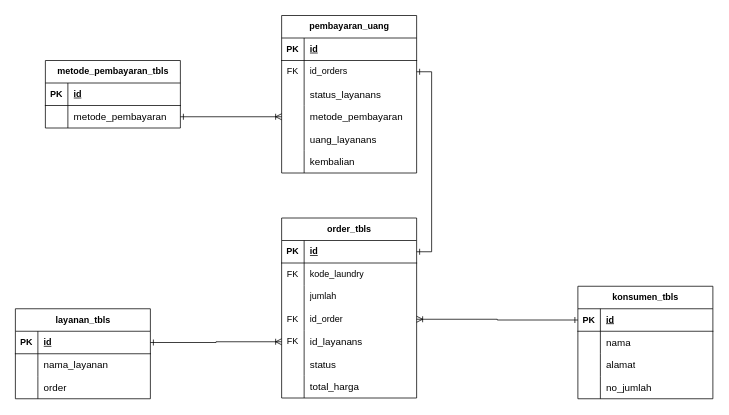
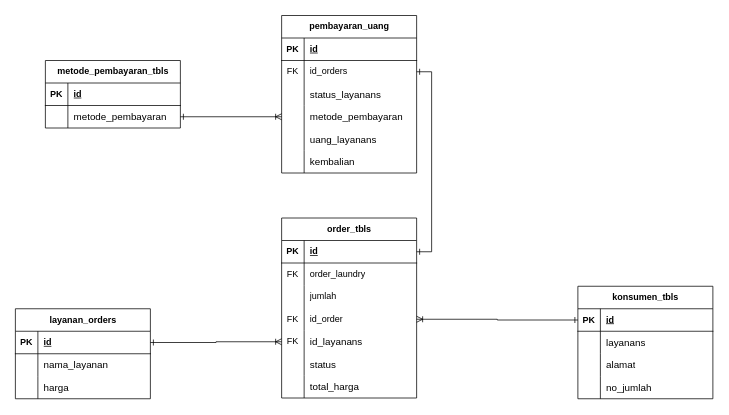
- <mxCell id="8" value="kode_laundry" style="shape=partialRectangle;connectable=0;fillColor=none;top=0;left=0;bottom=0;right=0;align=left;spacingLeft=6;overflow=hidden;whiteSpace=wrap;html=1;" parent="6" vertex="1"><mxGeometry x="30" width="150" height="30" as="geometry"><mxRectangle width="150" height="30" as="alternateBounds" /></mxGeometry></mxCell>
+ <mxCell id="8" value="order_laundry" style="shape=partialRectangle;connectable=0;fillColor=none;top=0;left=0;bottom=0;right=0;align=left;spacingLeft=6;overflow=hidden;whiteSpace=wrap;html=1;" parent="6" vertex="1"><mxGeometry x="30" width="150" height="30" as="geometry"><mxRectangle width="150" height="30" as="alternateBounds" /></mxGeometry></mxCell>
- <mxCell id="37" value="layanan_tbls" style="shape=table;startSize=30;container=1;collapsible=1;childLayout=tableLayout;fixedRows=1;rowLines=0;fontStyle=1;align=center;resizeLast=1;html=1;" parent="1" vertex="1"><mxGeometry x="20" y="411" width="180" height="120" as="geometry" /></mxCell>
+ <mxCell id="37" value="layanan_orders" style="shape=table;startSize=30;container=1;collapsible=1;childLayout=tableLayout;fixedRows=1;rowLines=0;fontStyle=1;align=center;resizeLast=1;html=1;" parent="1" vertex="1"><mxGeometry x="20" y="411" width="180" height="120" as="geometry" /></mxCell>
- <mxCell id="30" value="&lt;span style=&quot;font-family: sans-serif; font-size: 13.12px; text-wrap: nowrap; background-color: rgb(255, 255, 255);&quot;&gt;nama&lt;/span&gt;" style="shape=partialRectangle;connectable=0;fillColor=none;top=0;left=0;bottom=0;right=0;align=left;spacingLeft=6;overflow=hidden;whiteSpace=wrap;html=1;fontStyle=0" parent="28" vertex="1"><mxGeometry x="30" width="150" height="30" as="geometry"><mxRectangle width="150" height="30" as="alternateBounds" /></mxGeometry></mxCell>
+ <mxCell id="30" value="&lt;span style=&quot;font-family: sans-serif; font-size: 13.12px; text-wrap: nowrap; background-color: rgb(255, 255, 255);&quot;&gt;layanans&lt;/span&gt;" style="shape=partialRectangle;connectable=0;fillColor=none;top=0;left=0;bottom=0;right=0;align=left;spacingLeft=6;overflow=hidden;whiteSpace=wrap;html=1;fontStyle=0" parent="28" vertex="1"><mxGeometry x="30" width="150" height="30" as="geometry"><mxRectangle width="150" height="30" as="alternateBounds" /></mxGeometry></mxCell>
- <mxCell id="46" value="&lt;span style=&quot;font-family: sans-serif; font-size: 13.12px; text-wrap: nowrap; background-color: rgb(255, 255, 255);&quot;&gt;order&lt;/span&gt;" style="shape=partialRectangle;connectable=0;fillColor=none;top=0;left=0;bottom=0;right=0;align=left;spacingLeft=6;overflow=hidden;whiteSpace=wrap;html=1;fontStyle=0" parent="44" vertex="1"><mxGeometry x="30" width="150" height="30" as="geometry"><mxRectangle width="150" height="30" as="alternateBounds" /></mxGeometry></mxCell>
+ <mxCell id="46" value="&lt;span style=&quot;font-family: sans-serif; font-size: 13.12px; text-wrap: nowrap; background-color: rgb(255, 255, 255);&quot;&gt;harga&lt;/span&gt;" style="shape=partialRectangle;connectable=0;fillColor=none;top=0;left=0;bottom=0;right=0;align=left;spacingLeft=6;overflow=hidden;whiteSpace=wrap;html=1;fontStyle=0" parent="44" vertex="1"><mxGeometry x="30" width="150" height="30" as="geometry"><mxRectangle width="150" height="30" as="alternateBounds" /></mxGeometry></mxCell>
